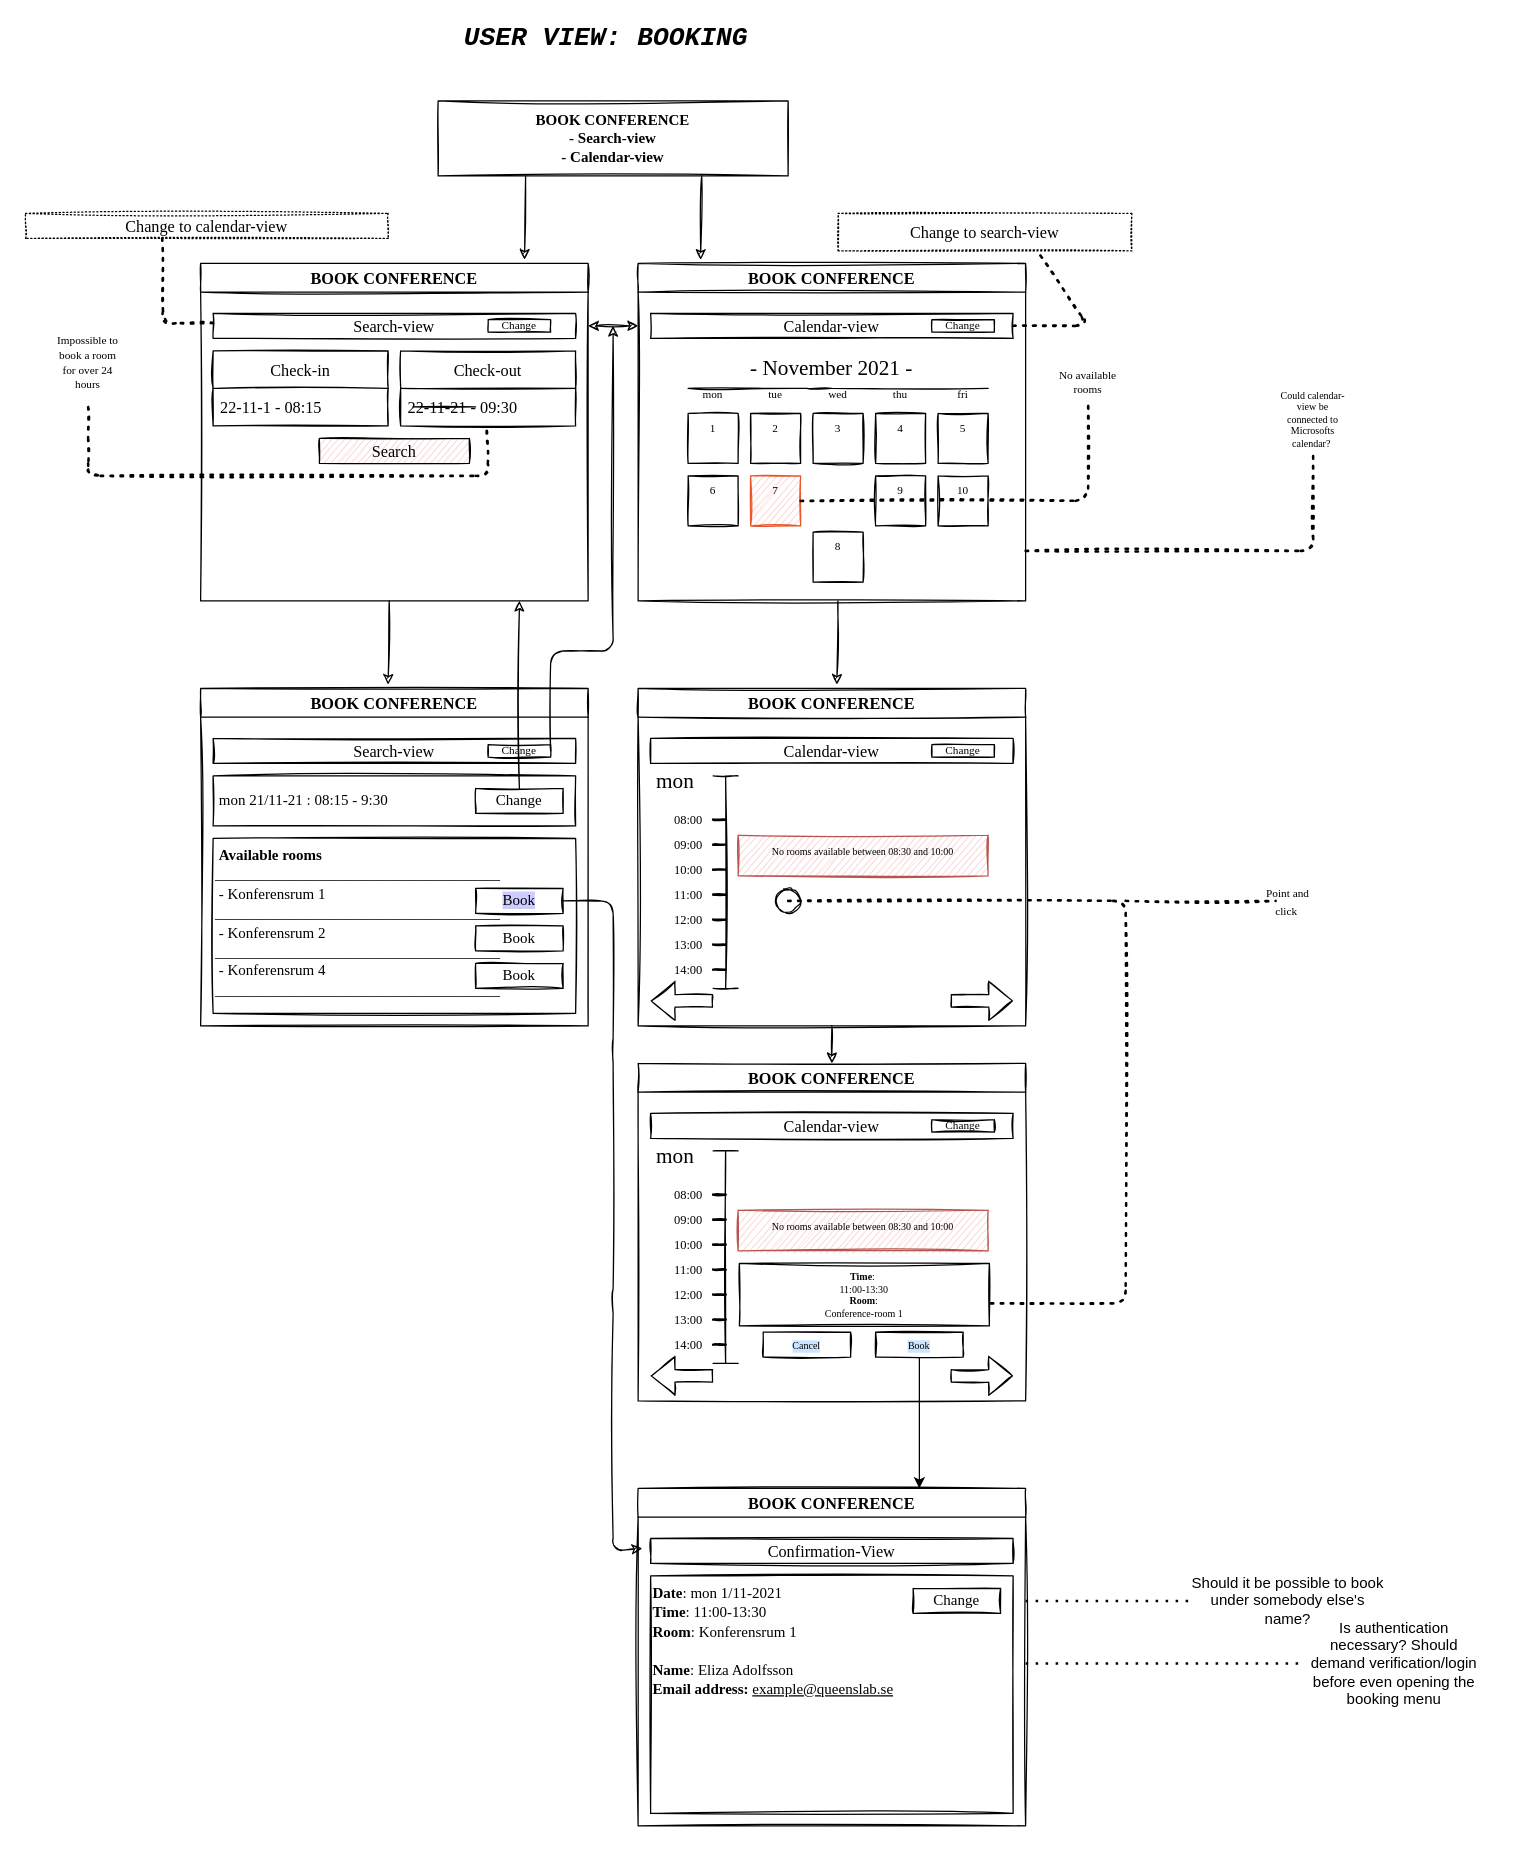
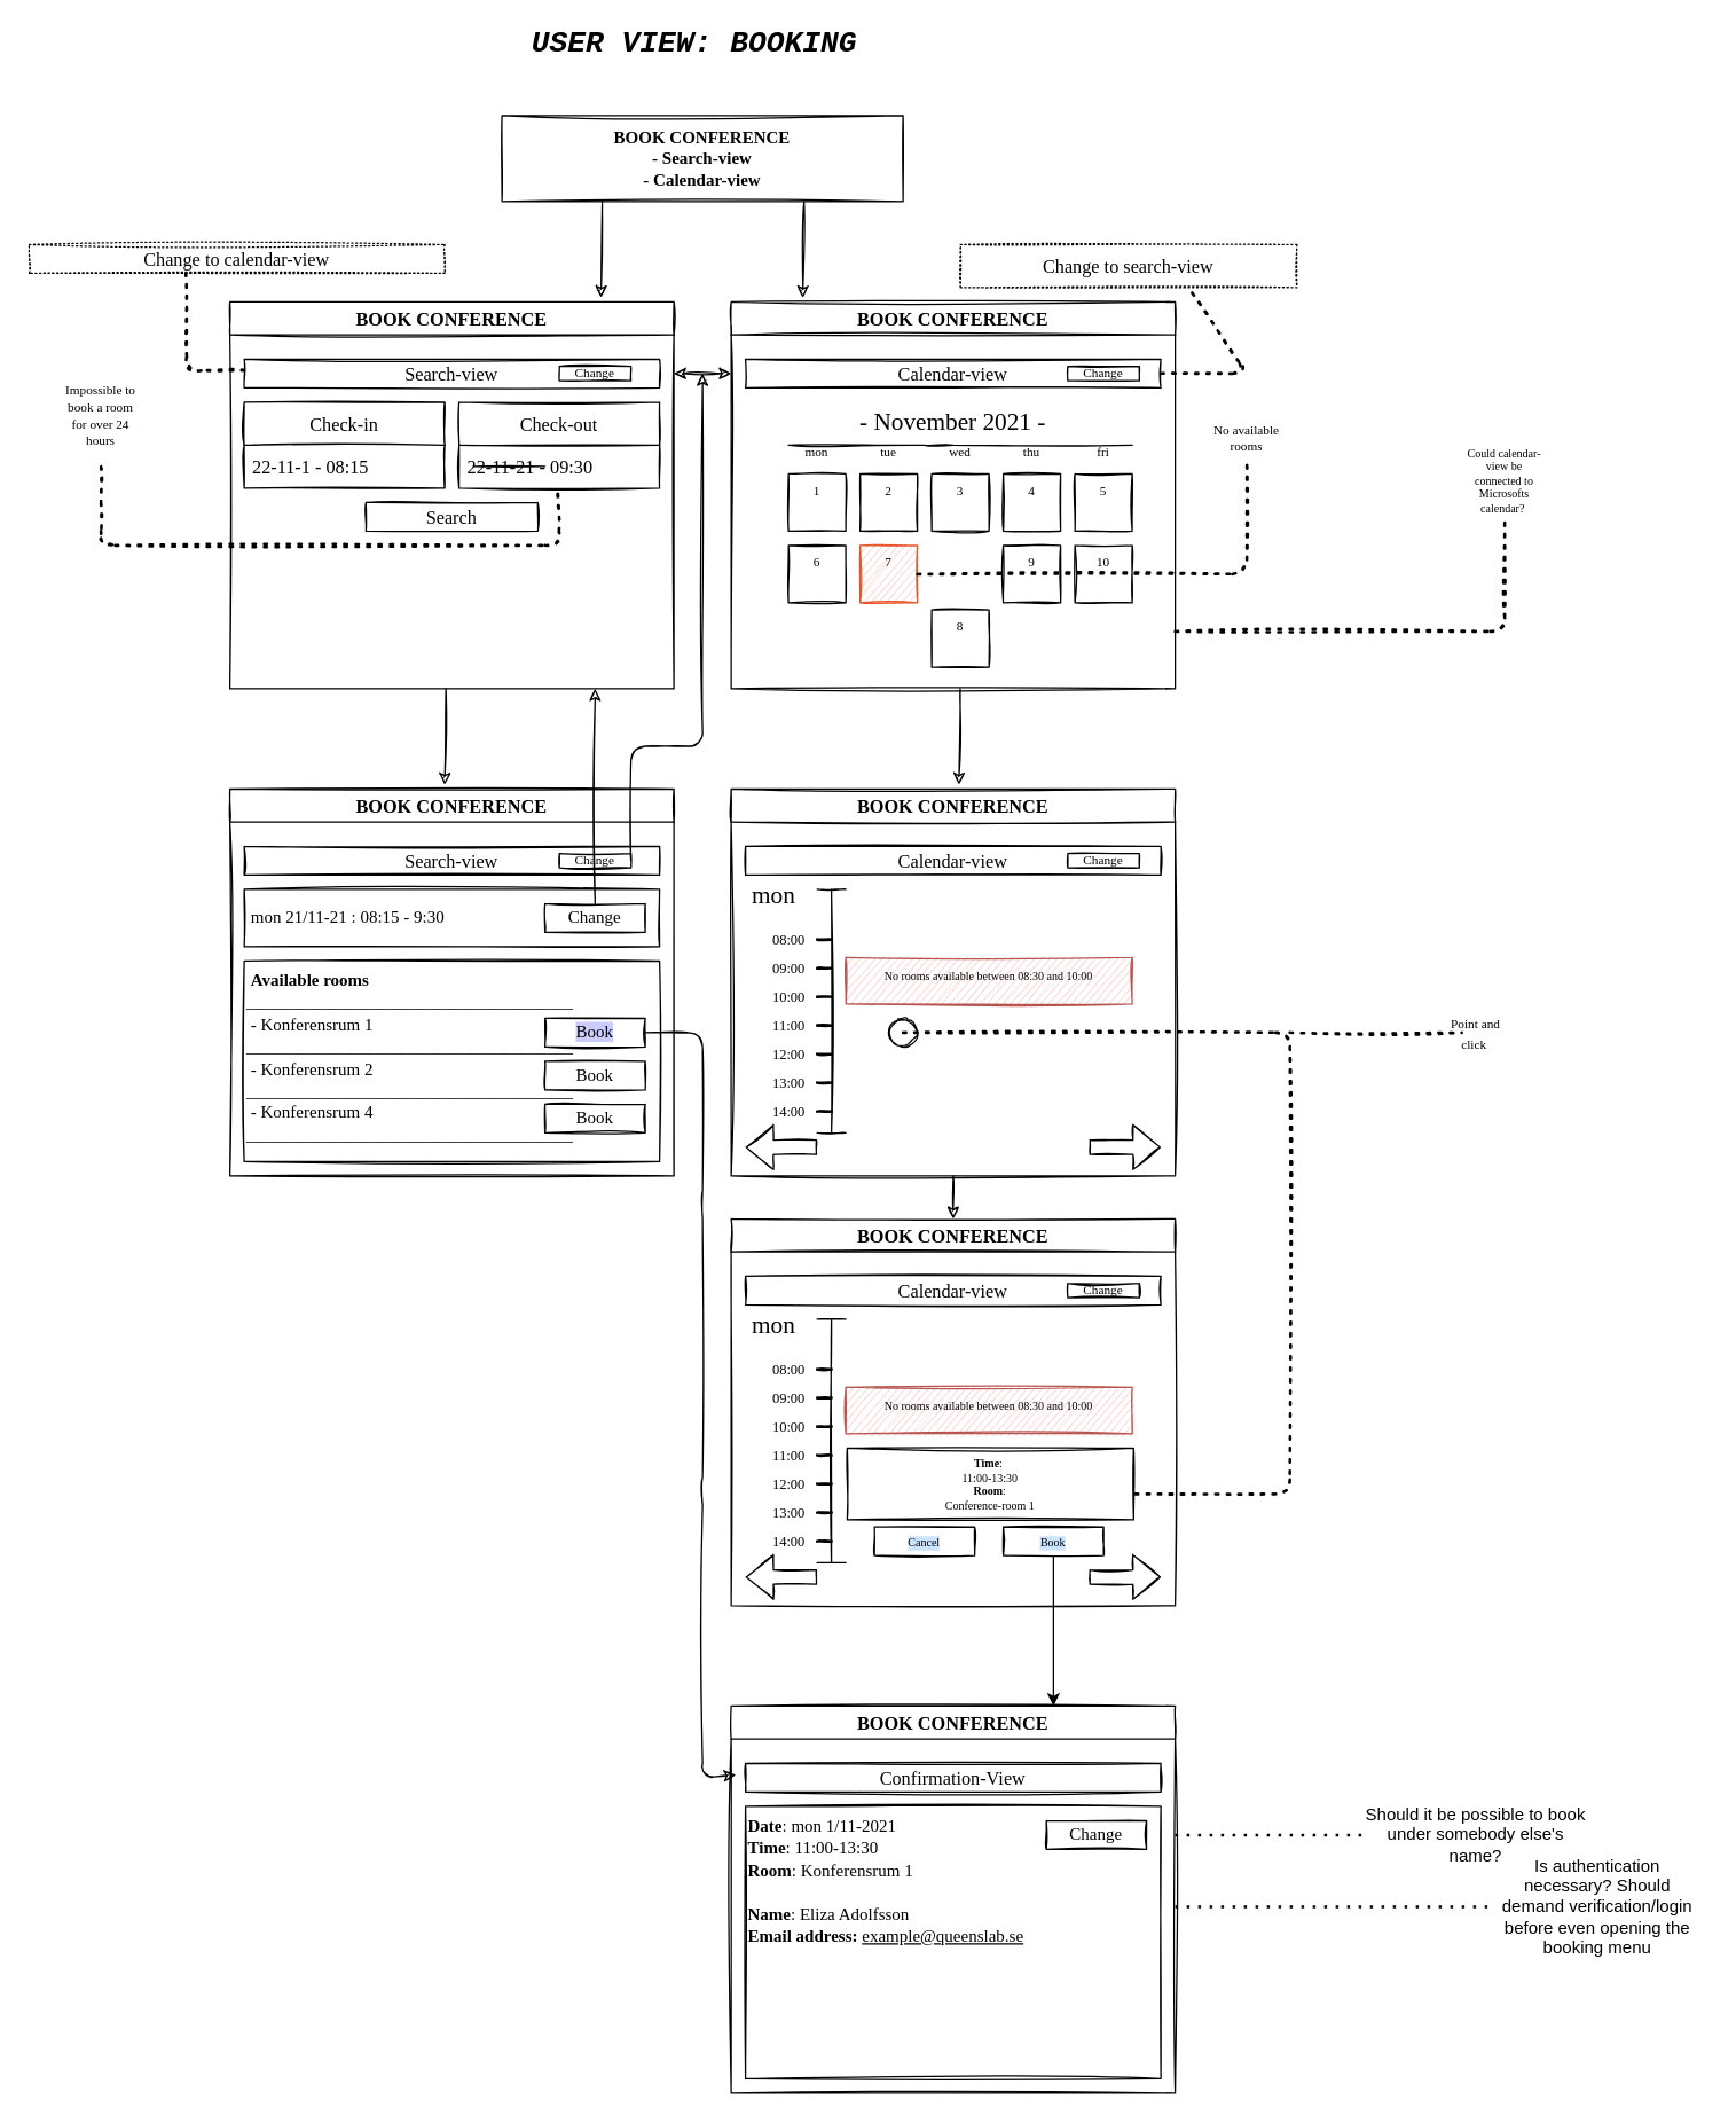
- <mxCell id="28" value="Search" style="whiteSpace=wrap;html=1;fontFamily=Verdana;fontSize=13;rounded=0;sketch=1;fillColor=#f8cecc;" parent="22" vertex="1"><mxGeometry x="95" y="140" width="120" height="20" as="geometry" /></mxCell>
+ <mxCell id="28" value="Search" style="whiteSpace=wrap;html=1;fontFamily=Verdana;fontSize=13;rounded=0;sketch=1;" parent="22" vertex="1"><mxGeometry x="95" y="140" width="120" height="20" as="geometry" /></mxCell>
